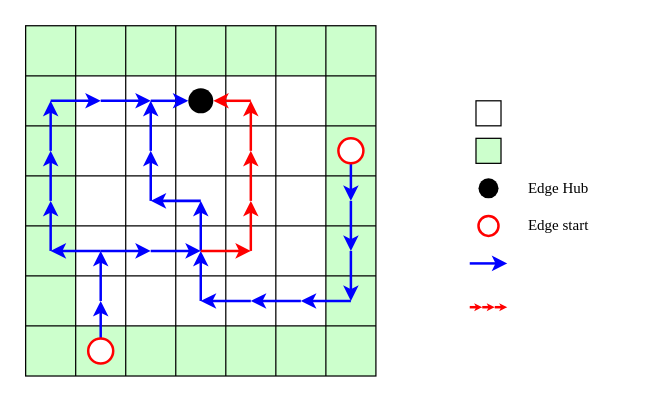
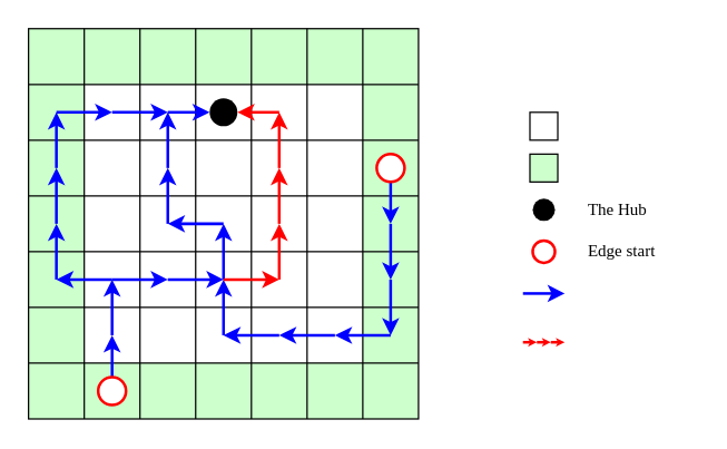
- <mxCell id="49" value="Edge Hub" style="text;html=1;align=left;verticalAlign=middle;whiteSpace=wrap;rounded=0;fontFamily=&quot;Latin Mono Regular 12&quot;;fontSize=12;" parent="1" vertex="1"><mxGeometry x="420" y="140" width="80" height="20" as="geometry" /></mxCell>
+ <mxCell id="49" value="The Hub" style="text;html=1;align=left;verticalAlign=middle;whiteSpace=wrap;rounded=0;fontFamily=&quot;Latin Mono Regular 12&quot;;fontSize=12;" parent="1" vertex="1"><mxGeometry x="420" y="140" width="80" height="20" as="geometry" /></mxCell>
